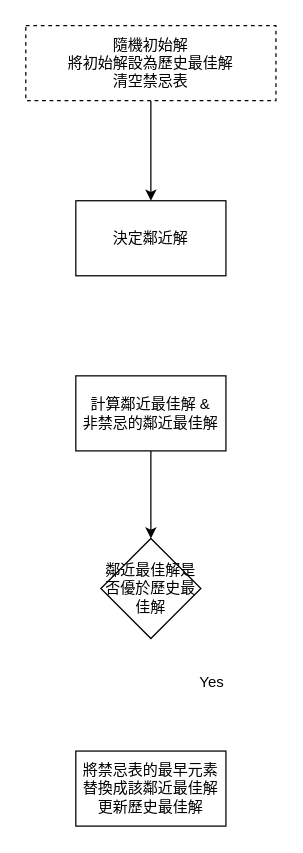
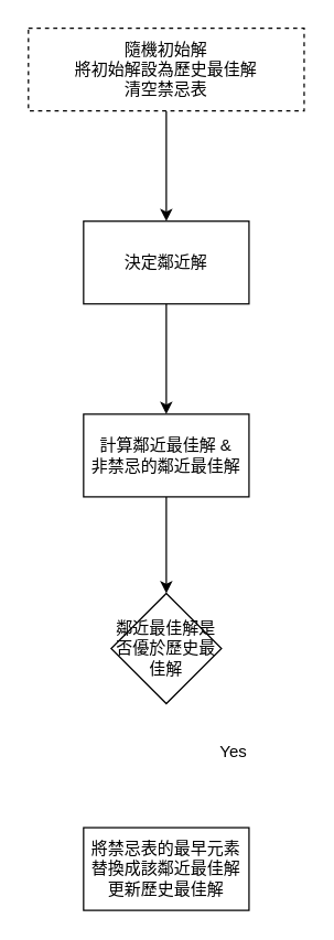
+ <mxCell id="4" value="" style="edgeStyle=orthogonalEdgeStyle;rounded=0;orthogonalLoop=1;jettySize=auto;html=1;" parent="1" source="5" target="7" edge="1"><mxGeometry relative="1" as="geometry" /></mxCell>
